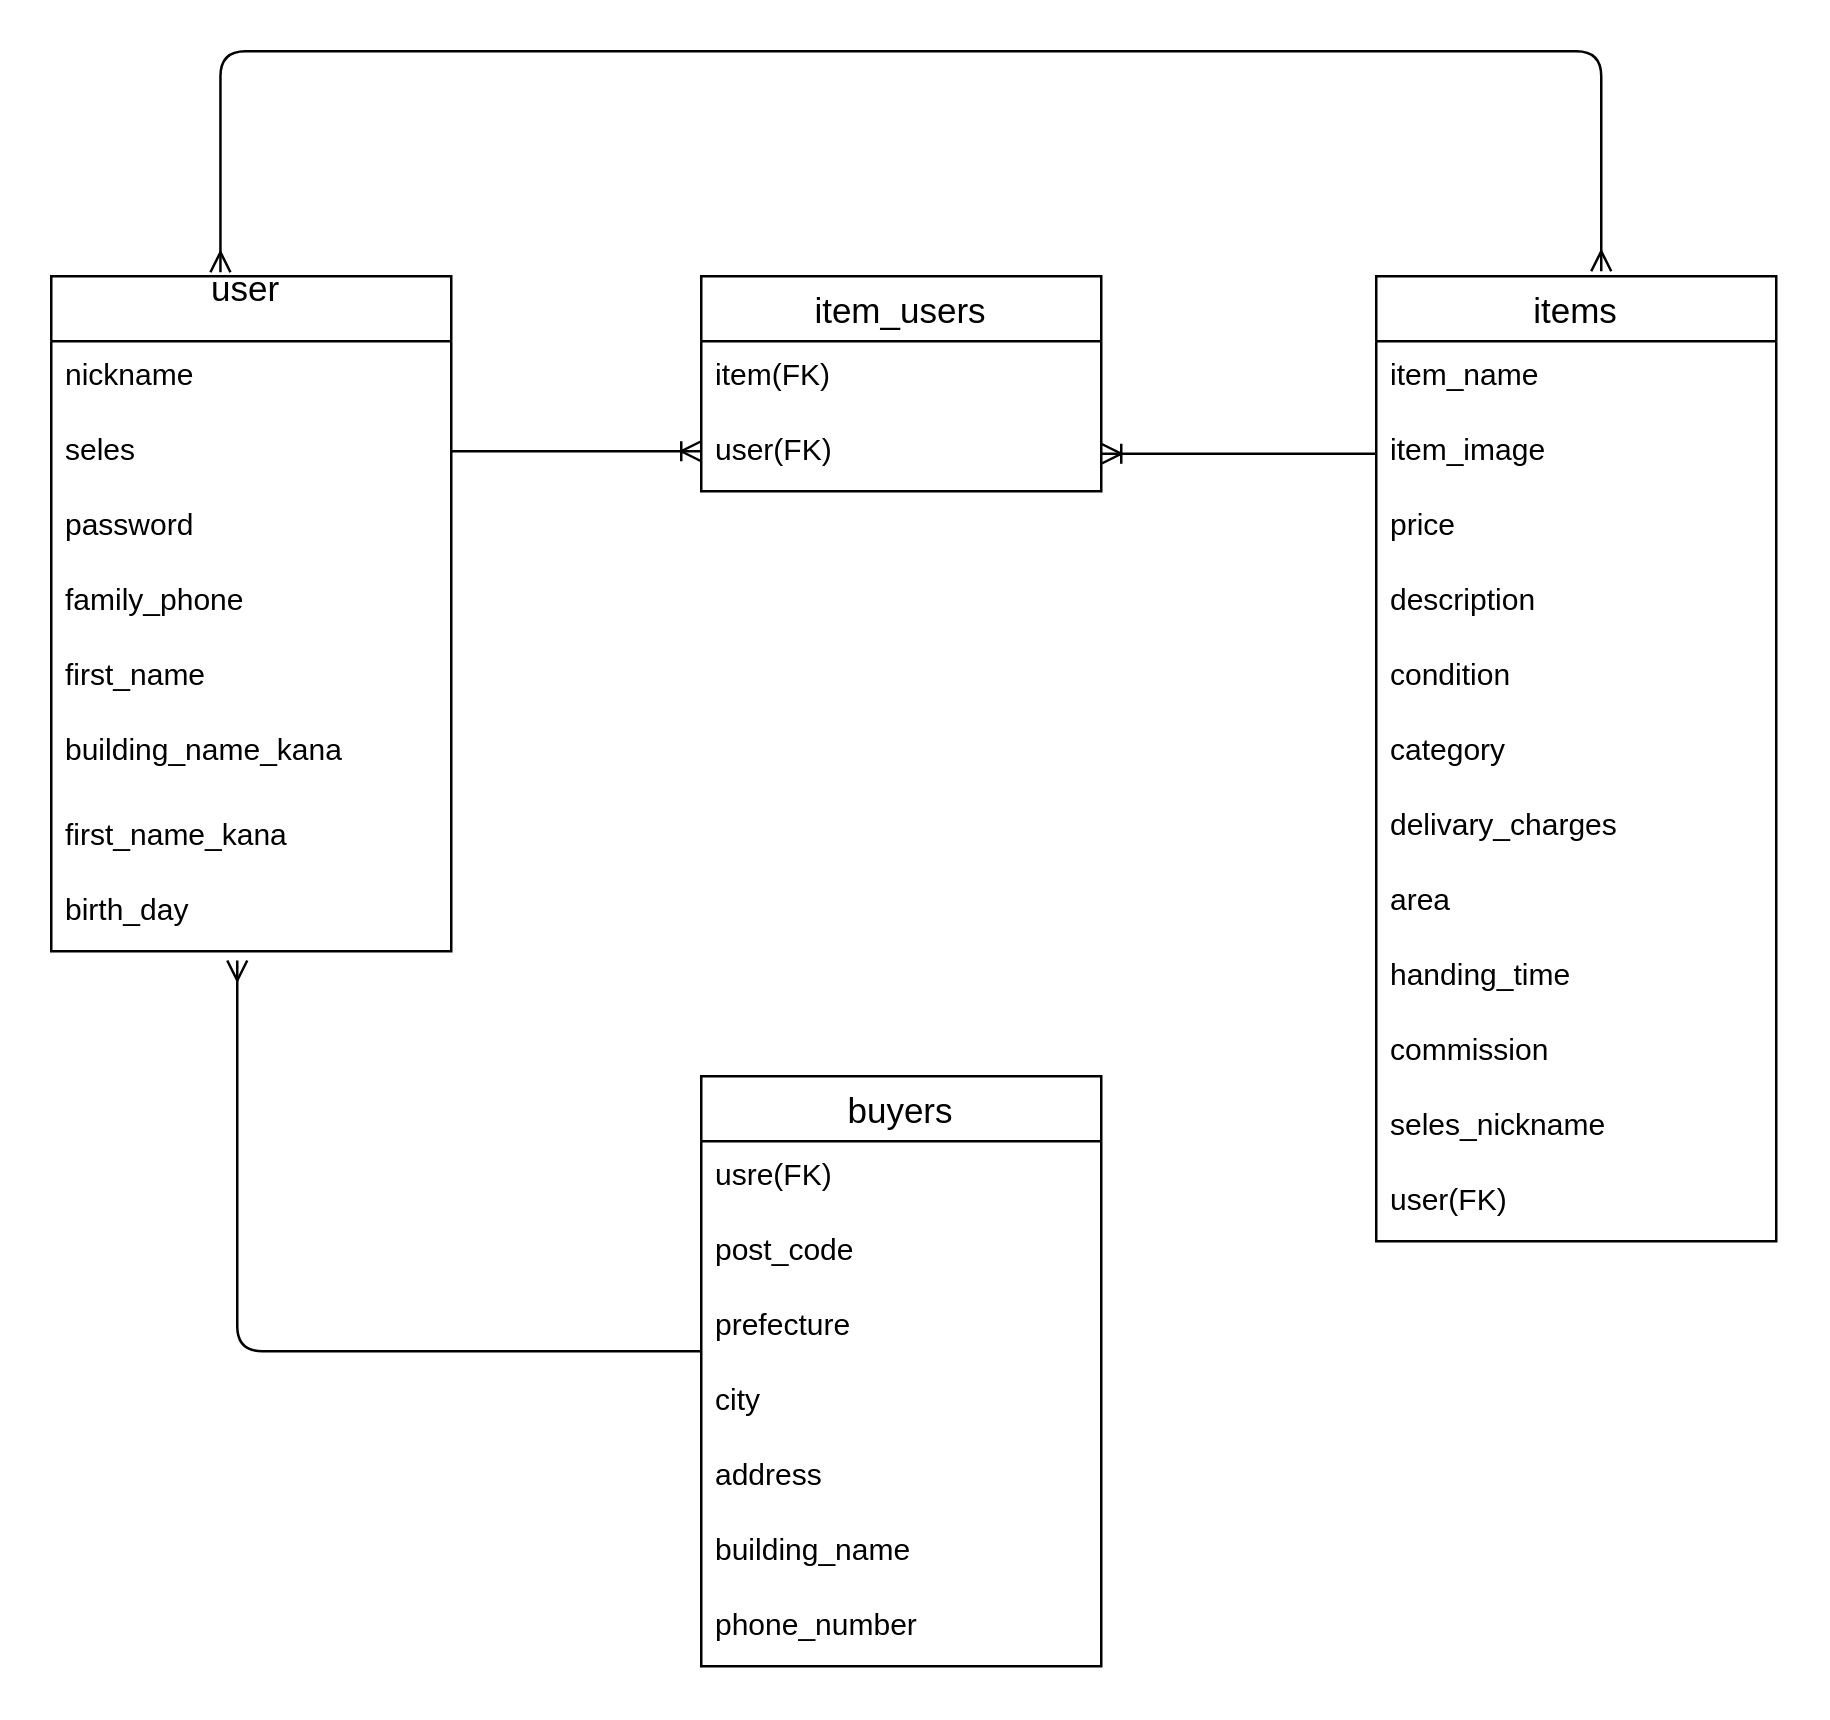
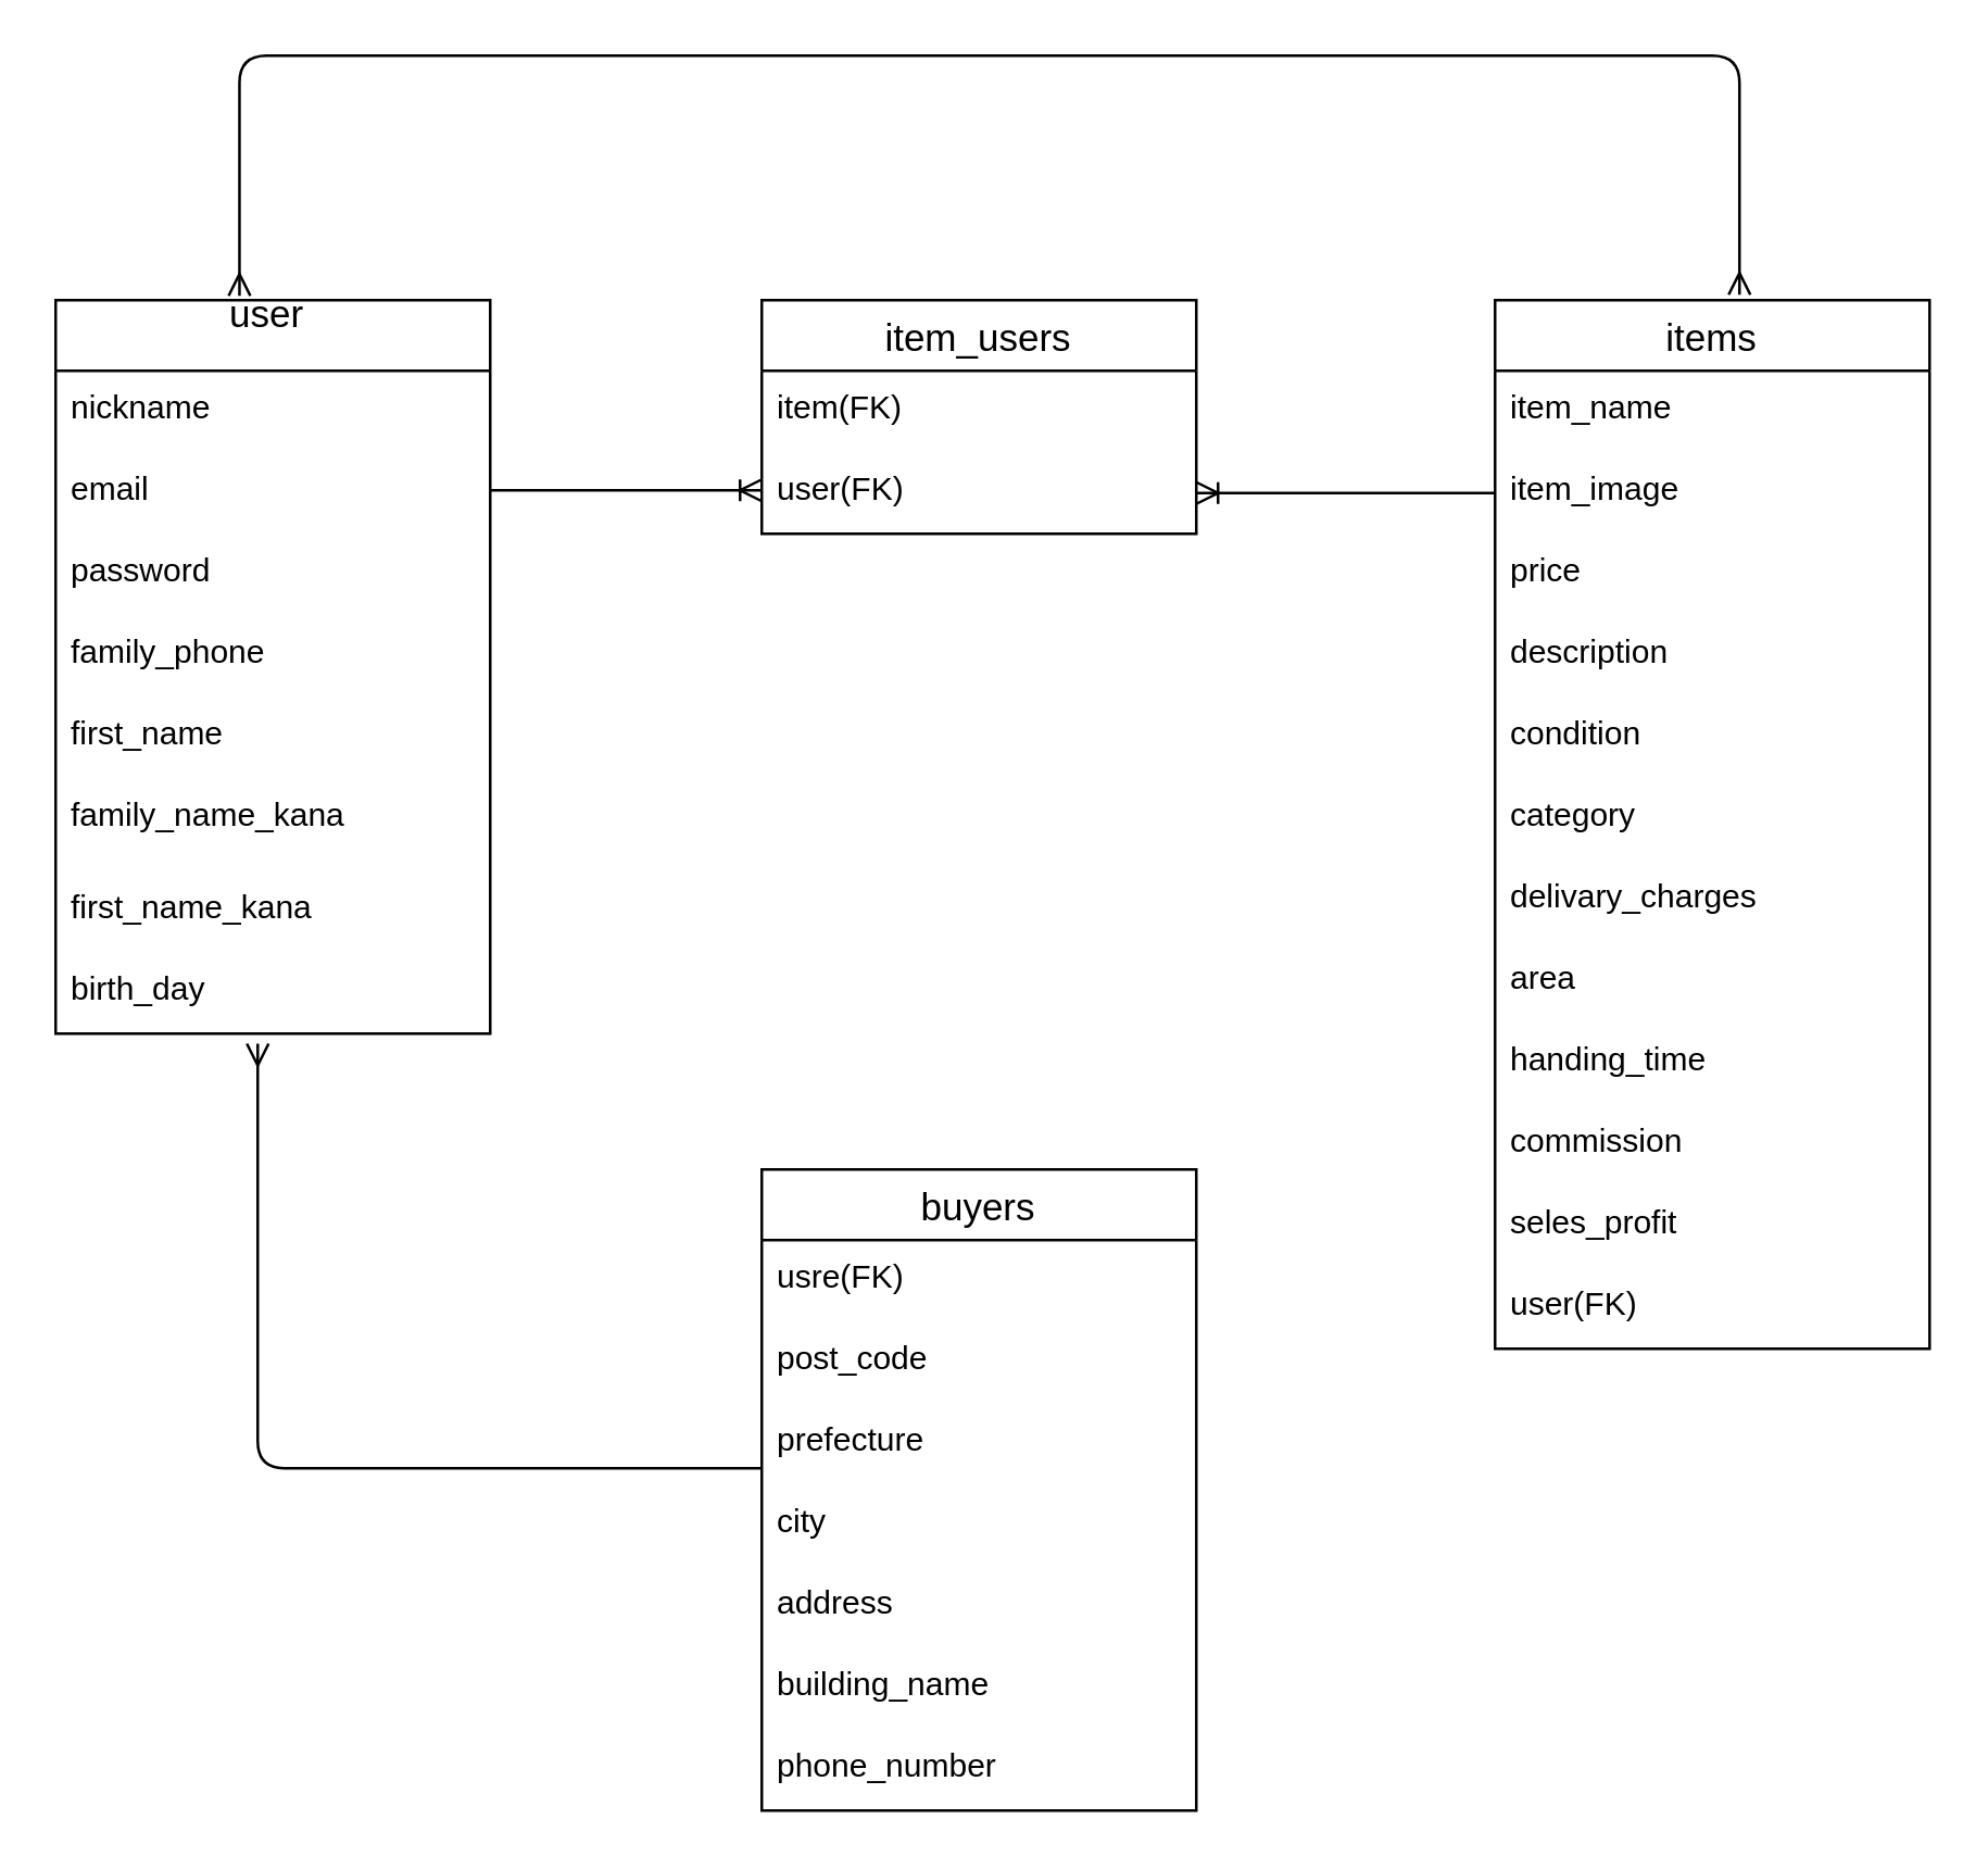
- <mxCell id="4" value="seles" style="text;strokeColor=none;fillColor=none;spacingLeft=4;spacingRight=4;overflow=hidden;rotatable=0;points=[[0,0.5],[1,0.5]];portConstraint=eastwest;fontSize=12;" vertex="1" parent="2"><mxGeometry y="56" width="160" height="30" as="geometry" /></mxCell>
+ <mxCell id="4" value="email" style="text;strokeColor=none;fillColor=none;spacingLeft=4;spacingRight=4;overflow=hidden;rotatable=0;points=[[0,0.5],[1,0.5]];portConstraint=eastwest;fontSize=12;" vertex="1" parent="2"><mxGeometry y="56" width="160" height="30" as="geometry" /></mxCell>
- <mxCell id="8" value="building_name_kana" style="text;strokeColor=none;fillColor=none;spacingLeft=4;spacingRight=4;overflow=hidden;rotatable=0;points=[[0,0.5],[1,0.5]];portConstraint=eastwest;fontSize=12;" vertex="1" parent="2"><mxGeometry y="176" width="160" height="34" as="geometry" /></mxCell>
+ <mxCell id="8" value="family_name_kana" style="text;strokeColor=none;fillColor=none;spacingLeft=4;spacingRight=4;overflow=hidden;rotatable=0;points=[[0,0.5],[1,0.5]];portConstraint=eastwest;fontSize=12;" vertex="1" parent="2"><mxGeometry y="176" width="160" height="34" as="geometry" /></mxCell>
- <mxCell id="25" value="seles_nickname" style="text;strokeColor=none;fillColor=none;spacingLeft=4;spacingRight=4;overflow=hidden;rotatable=0;points=[[0,0.5],[1,0.5]];portConstraint=eastwest;fontSize=12;" vertex="1" parent="14"><mxGeometry y="326" width="160" height="30" as="geometry" /></mxCell>
+ <mxCell id="25" value="seles_profit" style="text;strokeColor=none;fillColor=none;spacingLeft=4;spacingRight=4;overflow=hidden;rotatable=0;points=[[0,0.5],[1,0.5]];portConstraint=eastwest;fontSize=12;" vertex="1" parent="14"><mxGeometry y="326" width="160" height="30" as="geometry" /></mxCell>
